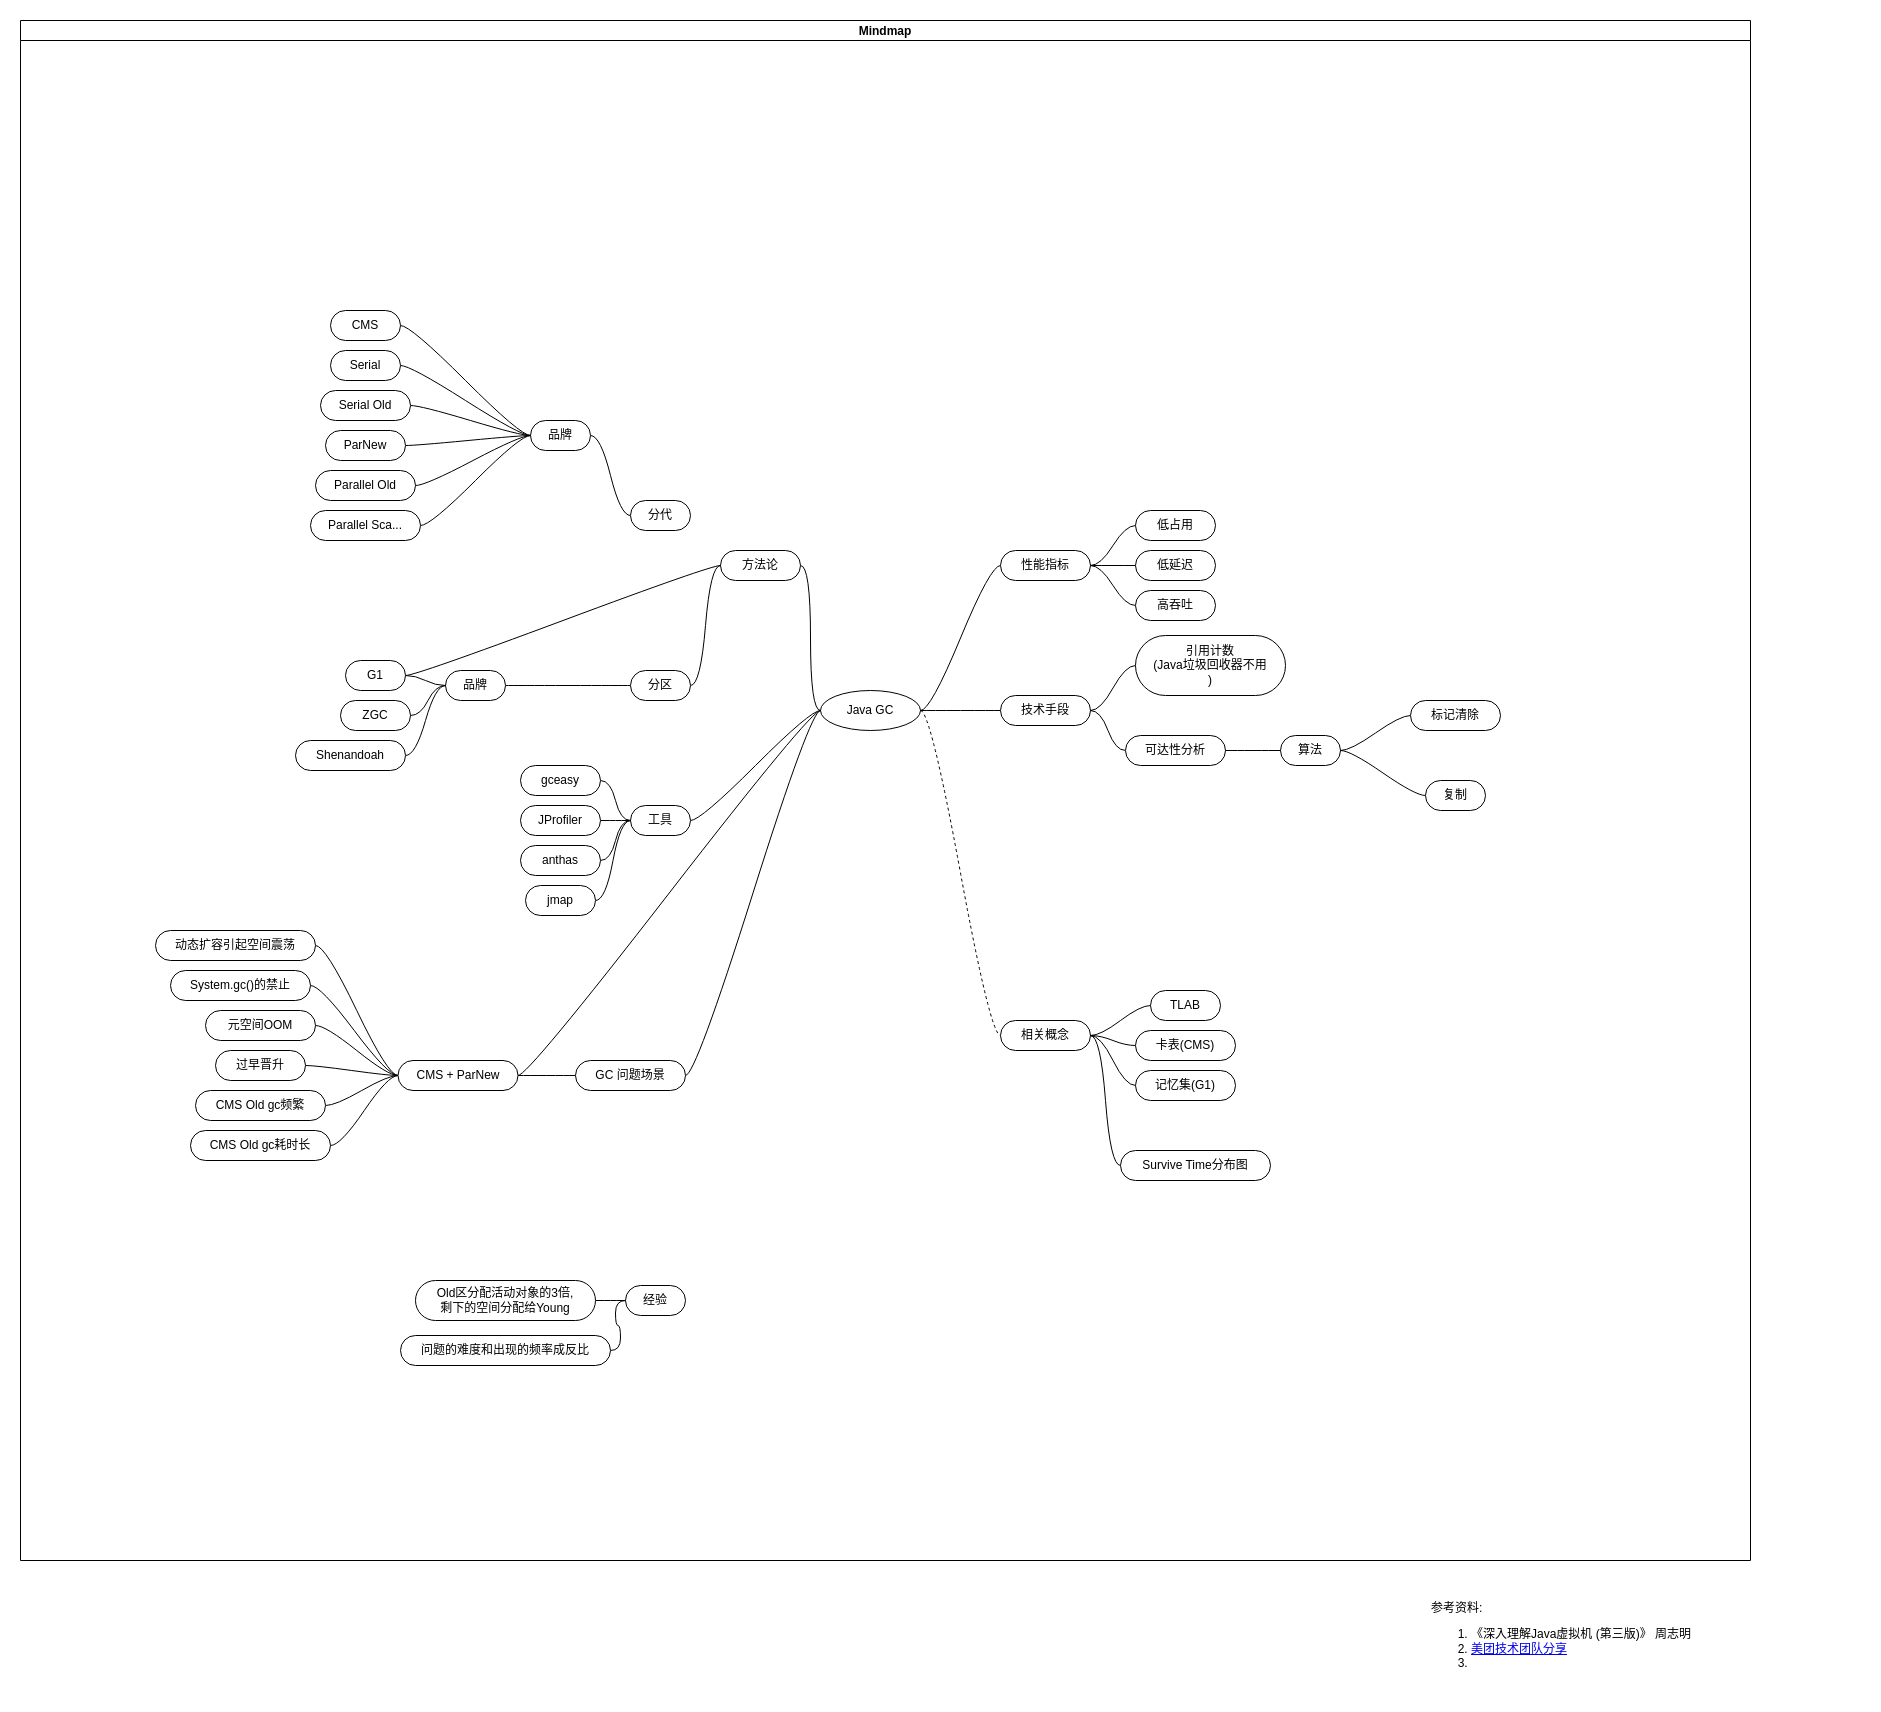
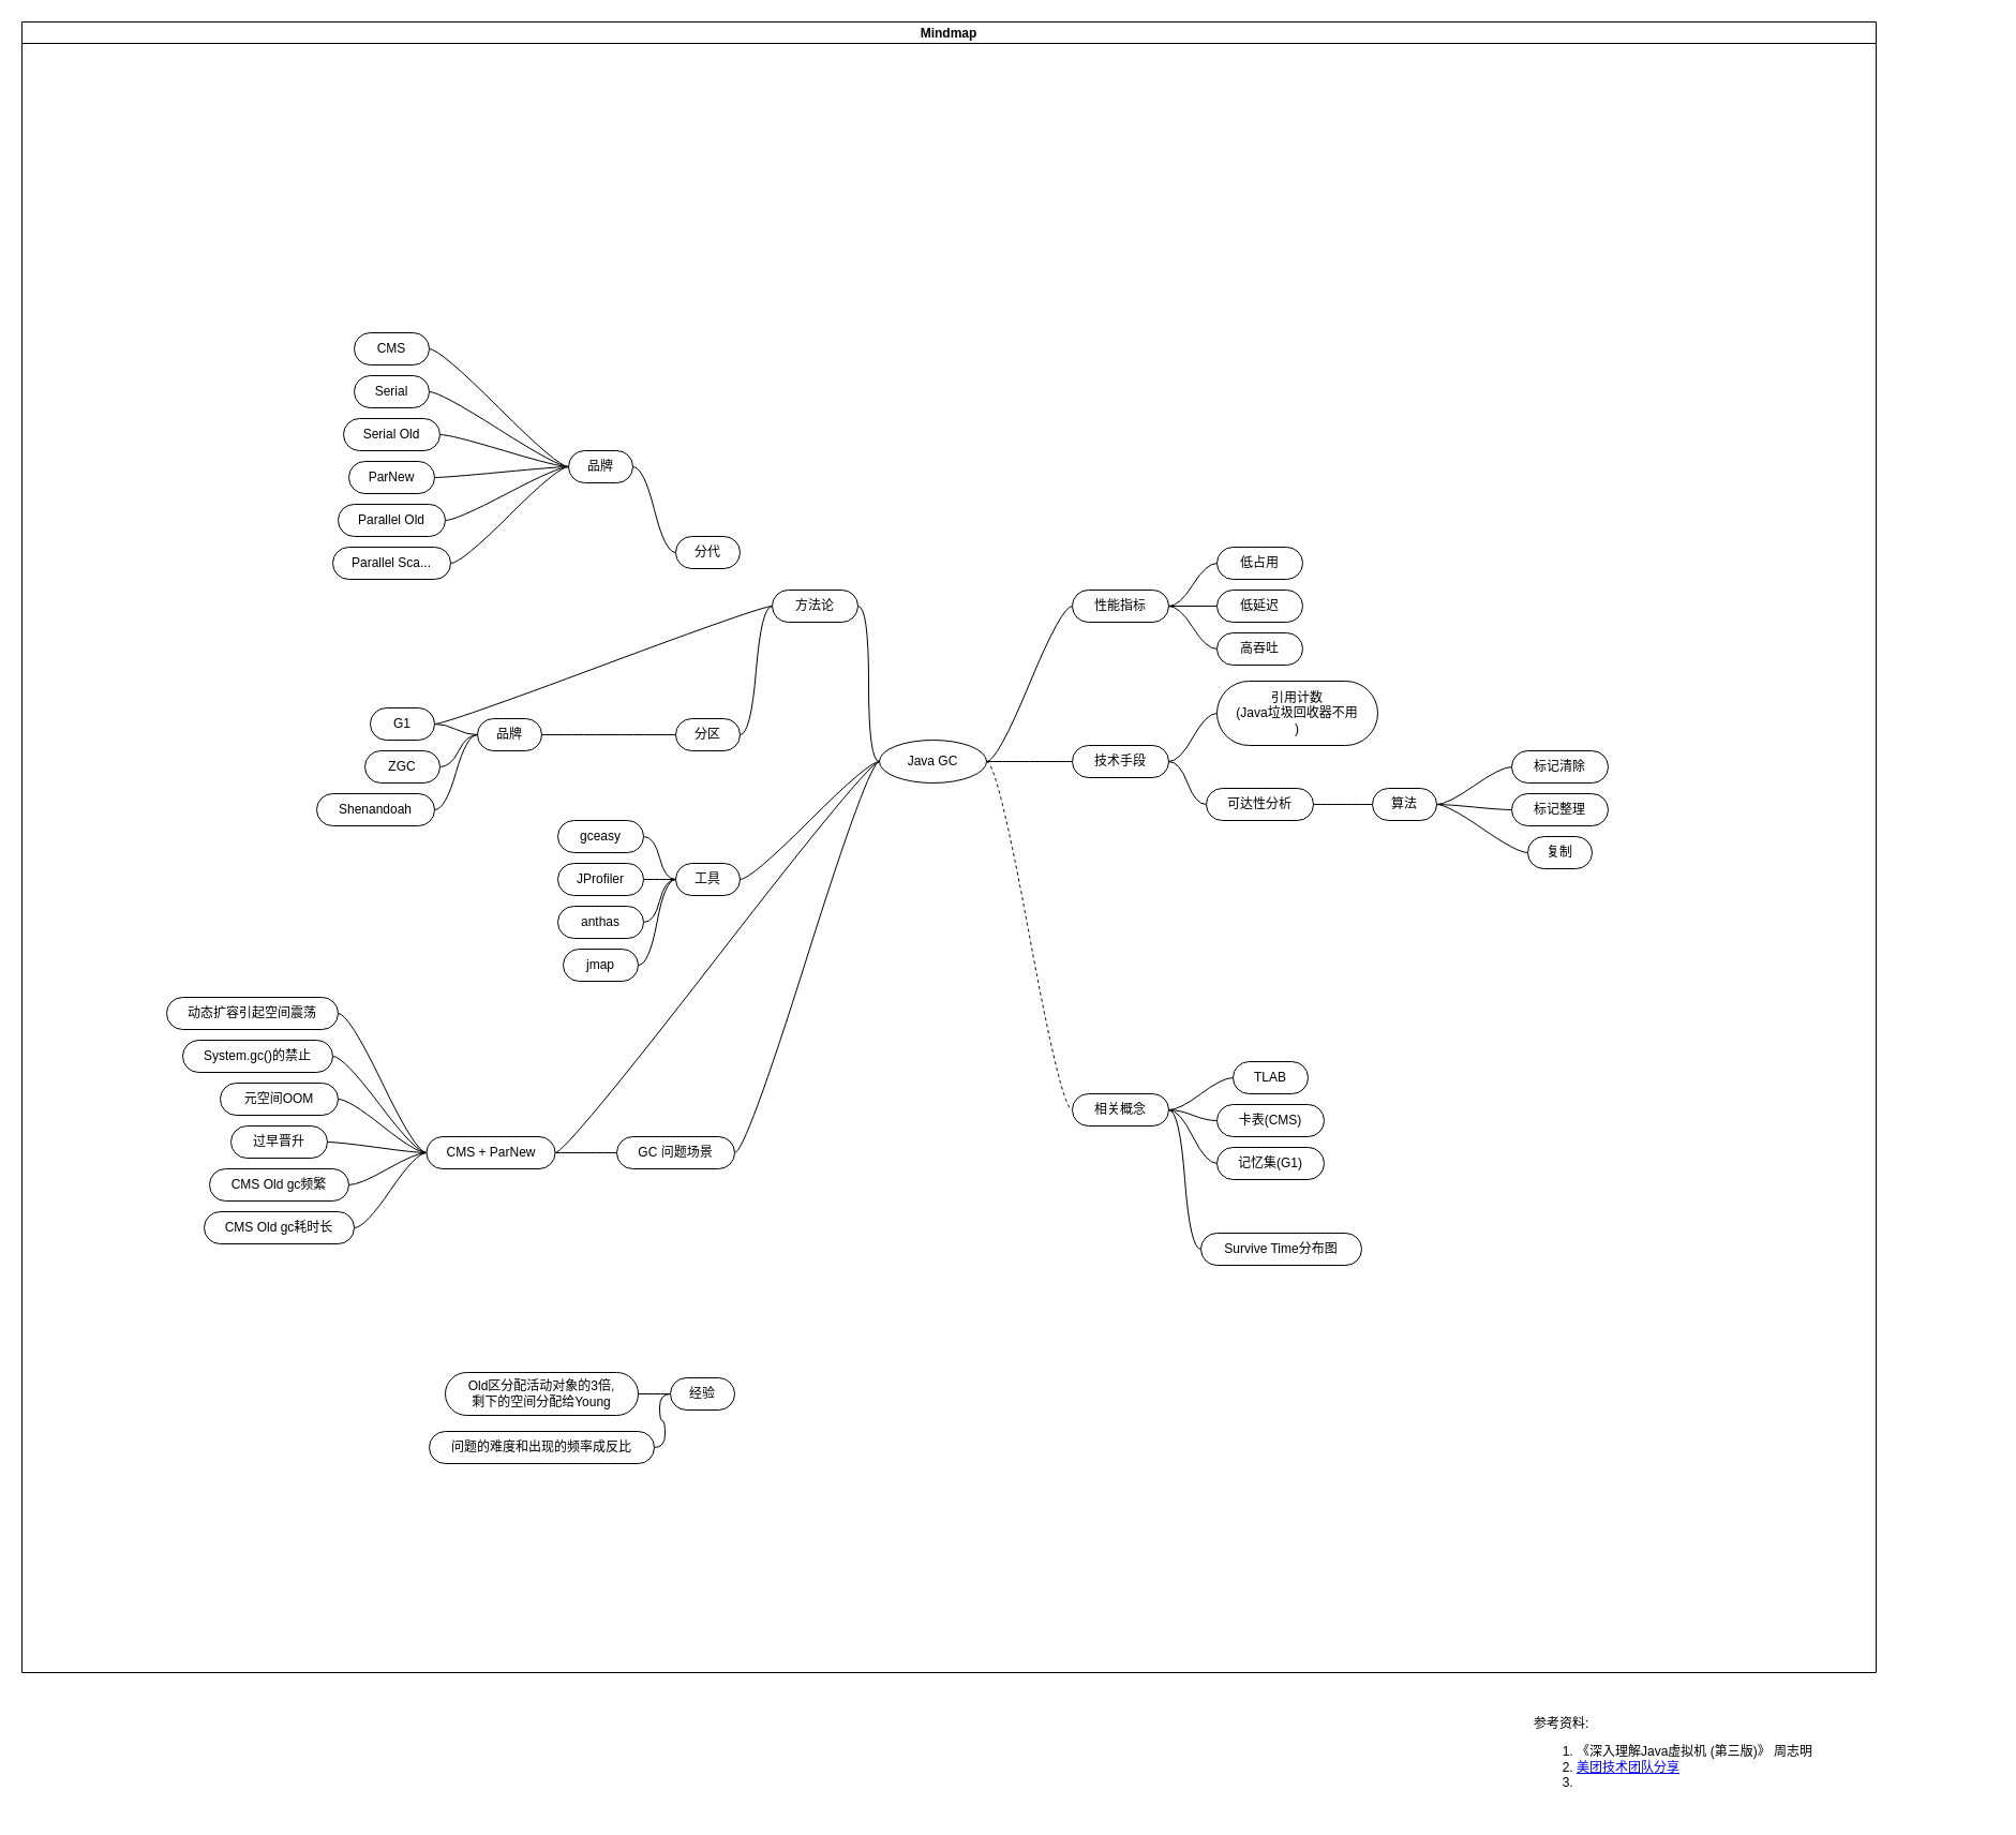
+ <mxCell id="55" value="" style="edgeStyle=entityRelationEdgeStyle;startArrow=none;endArrow=none;segment=10;curved=1;rounded=0;exitX=1;exitY=0.5;exitDx=0;exitDy=0;" parent="2" source="52" target="56" edge="1"><mxGeometry relative="1" as="geometry"><mxPoint x="1170" y="605" as="sourcePoint" /></mxGeometry></mxCell>
+ <mxCell id="56" value="标记整理" style="whiteSpace=wrap;html=1;rounded=1;arcSize=50;align=center;verticalAlign=middle;strokeWidth=1;autosize=1;spacing=4;treeFolding=1;treeMoving=1;newEdgeStyle={&quot;edgeStyle&quot;:&quot;entityRelationEdgeStyle&quot;,&quot;startArrow&quot;:&quot;none&quot;,&quot;endArrow&quot;:&quot;none&quot;,&quot;segment&quot;:10,&quot;curved&quot;:1};" parent="2" vertex="1"><mxGeometry x="1390" y="720" width="90" height="30" as="geometry" /></mxCell>
